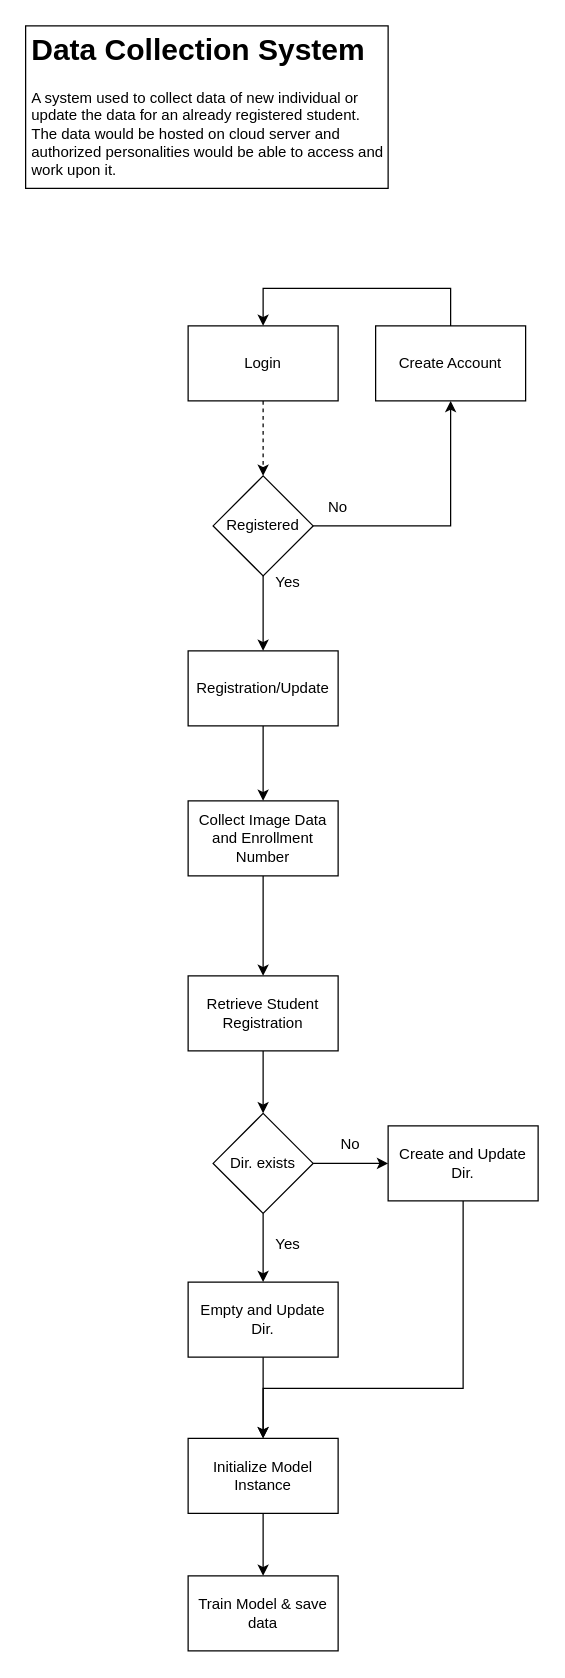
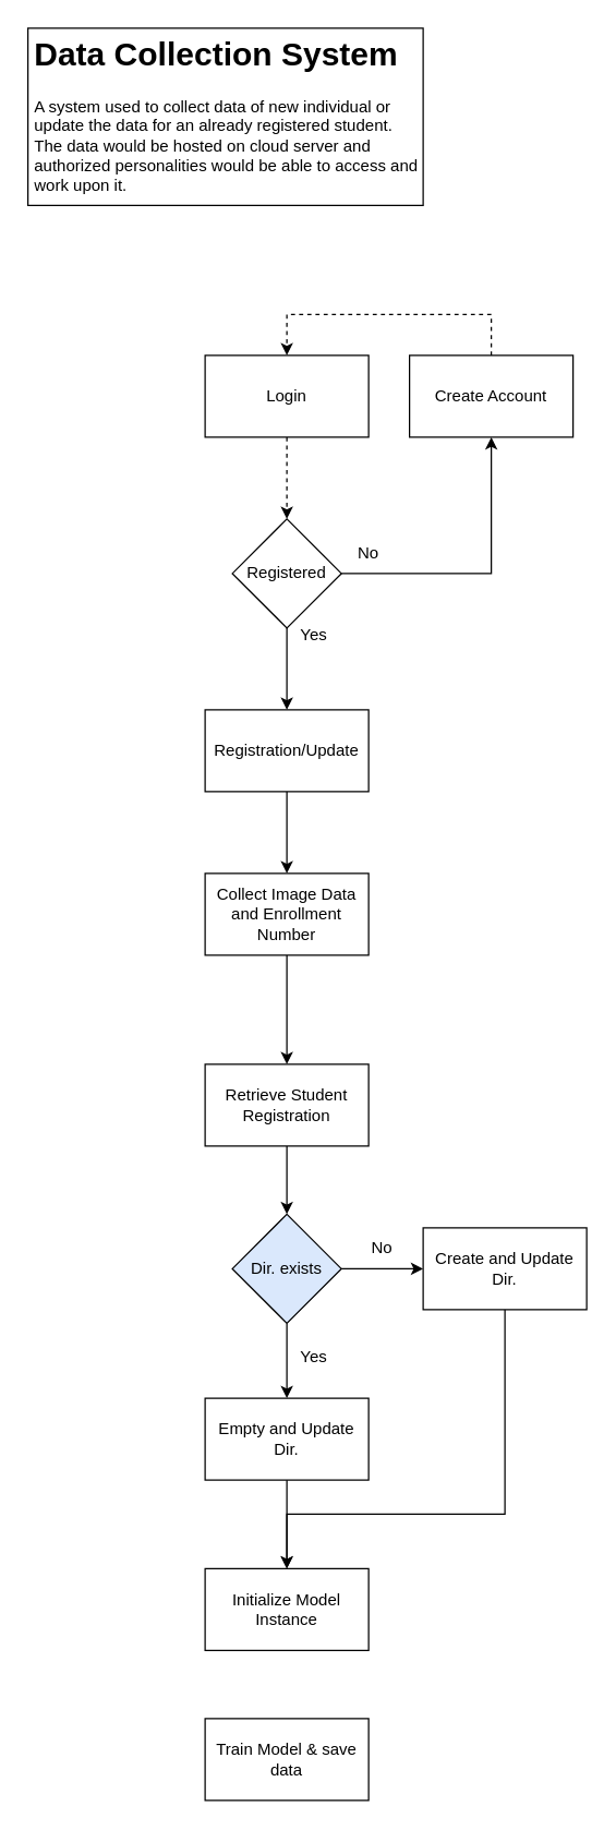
- <mxCell id="26" value="" style="endArrow=classic;html=1;rounded=0;edgeStyle=orthogonalEdgeStyle;entryX=0.5;entryY=0;entryDx=0;entryDy=0;exitX=0.5;exitY=0;exitDx=0;exitDy=0;" edge="1" parent="1" source="25" target="21"><mxGeometry width="50" height="50" relative="1" as="geometry"><mxPoint x="380" y="310" as="sourcePoint" /><mxPoint x="430" y="260" as="targetPoint" /><Array as="points"><mxPoint x="360" y="230" /><mxPoint x="210" y="230" /></Array></mxGeometry></mxCell>
+ <mxCell id="26" value="" style="endArrow=classic;html=1;rounded=0;edgeStyle=orthogonalEdgeStyle;entryX=0.5;entryY=0;entryDx=0;entryDy=0;exitX=0.5;exitY=0;exitDx=0;exitDy=0;dashed=1;" edge="1" parent="1" source="25" target="21"><mxGeometry width="50" height="50" relative="1" as="geometry"><mxPoint x="380" y="310" as="sourcePoint" /><mxPoint x="430" y="260" as="targetPoint" /><Array as="points"><mxPoint x="360" y="230" /><mxPoint x="210" y="230" /></Array></mxGeometry></mxCell>
- <mxCell id="8" value="Dir. exists" style="rhombus;whiteSpace=wrap;html=1;" vertex="1" parent="1"><mxGeometry x="170" y="890" width="80" height="80" as="geometry" /></mxCell>
+ <mxCell id="8" value="Dir. exists" style="rhombus;whiteSpace=wrap;html=1;fillColor=#dae8fc;" vertex="1" parent="1"><mxGeometry x="170" y="890" width="80" height="80" as="geometry" /></mxCell>
- <mxCell id="18" value="" style="endArrow=classic;html=1;rounded=0;edgeStyle=orthogonalEdgeStyle;exitX=0.5;exitY=1;exitDx=0;exitDy=0;entryX=0.5;entryY=0;entryDx=0;entryDy=0;" edge="1" parent="1" source="17" target="19"><mxGeometry width="50" height="50" relative="1" as="geometry"><mxPoint x="340" y="1150" as="sourcePoint" /><mxPoint x="210" y="1260" as="targetPoint" /></mxGeometry></mxCell>
